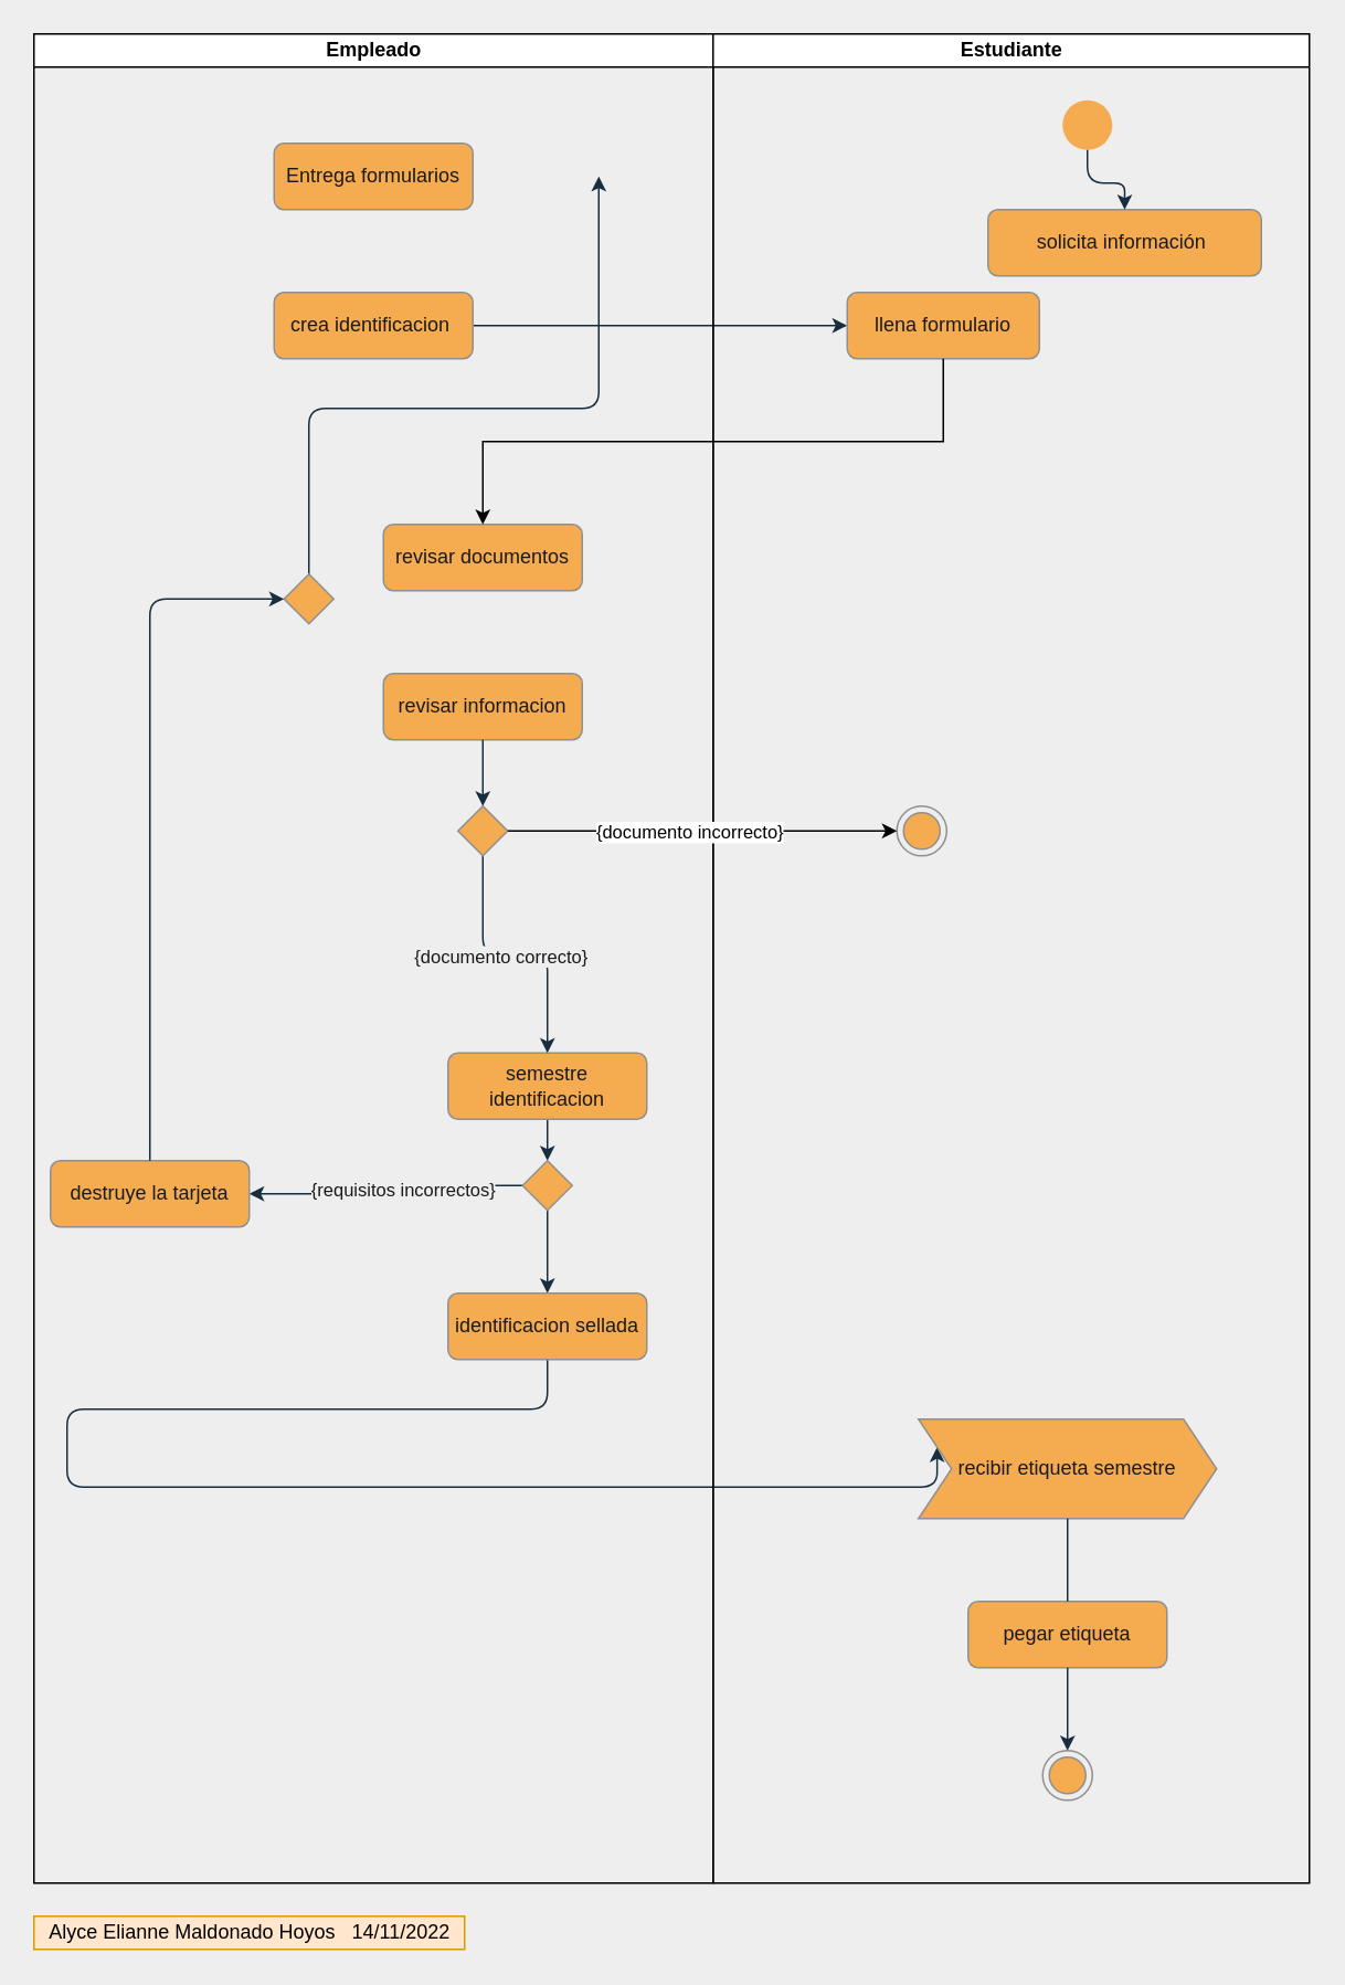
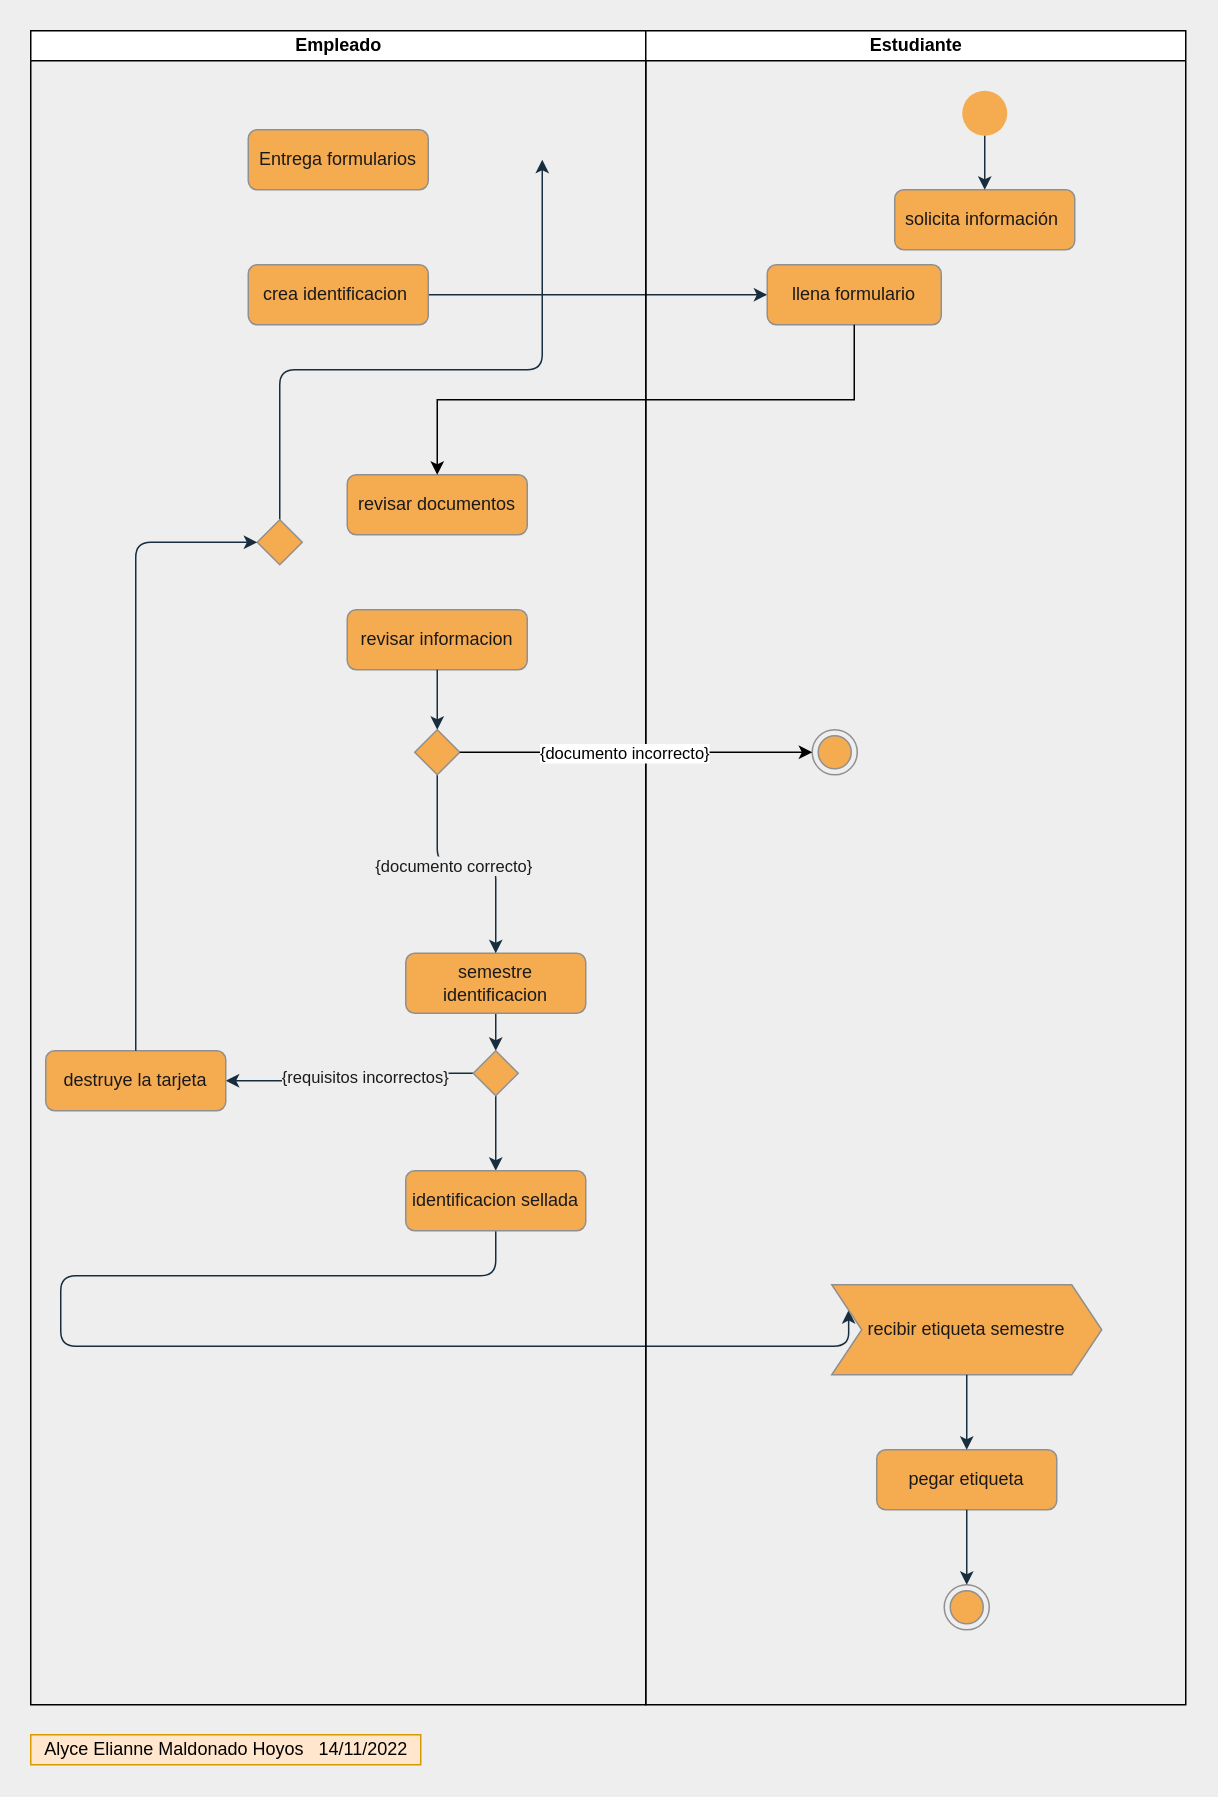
- <mxCell id="26" value="solicita información&amp;nbsp;" style="rounded=1;whiteSpace=wrap;html=1;fontSize=12;glass=0;strokeWidth=1;shadow=0;fillColor=#F5AB50;strokeColor=#909090;fontColor=#1A1A1A;" parent="24" vertex="1"><mxGeometry x="166" y="106" width="165" height="40" as="geometry" /></mxCell>
+ <mxCell id="26" value="solicita información&amp;nbsp;" style="rounded=1;whiteSpace=wrap;html=1;fontSize=12;glass=0;strokeWidth=1;shadow=0;fillColor=#F5AB50;strokeColor=#909090;fontColor=#1A1A1A;" parent="24" vertex="1"><mxGeometry x="166" y="106" width="120" height="40" as="geometry" /></mxCell>
- <mxCell id="32" style="edgeStyle=orthogonalEdgeStyle;curved=0;rounded=1;sketch=0;orthogonalLoop=1;jettySize=auto;html=1;exitX=0.5;exitY=1;exitDx=0;exitDy=0;entryX=0.5;entryY=0;entryDx=0;entryDy=0;strokeColor=#182E3E;fontColor=#1A1A1A;endArrow=none;" parent="24" source="30" target="31" edge="1"><mxGeometry relative="1" as="geometry" /></mxCell>
+ <mxCell id="32" style="edgeStyle=orthogonalEdgeStyle;curved=0;rounded=1;sketch=0;orthogonalLoop=1;jettySize=auto;html=1;exitX=0.5;exitY=1;exitDx=0;exitDy=0;entryX=0.5;entryY=0;entryDx=0;entryDy=0;strokeColor=#182E3E;fontColor=#1A1A1A;" parent="24" source="30" target="31" edge="1"><mxGeometry relative="1" as="geometry" /></mxCell>
